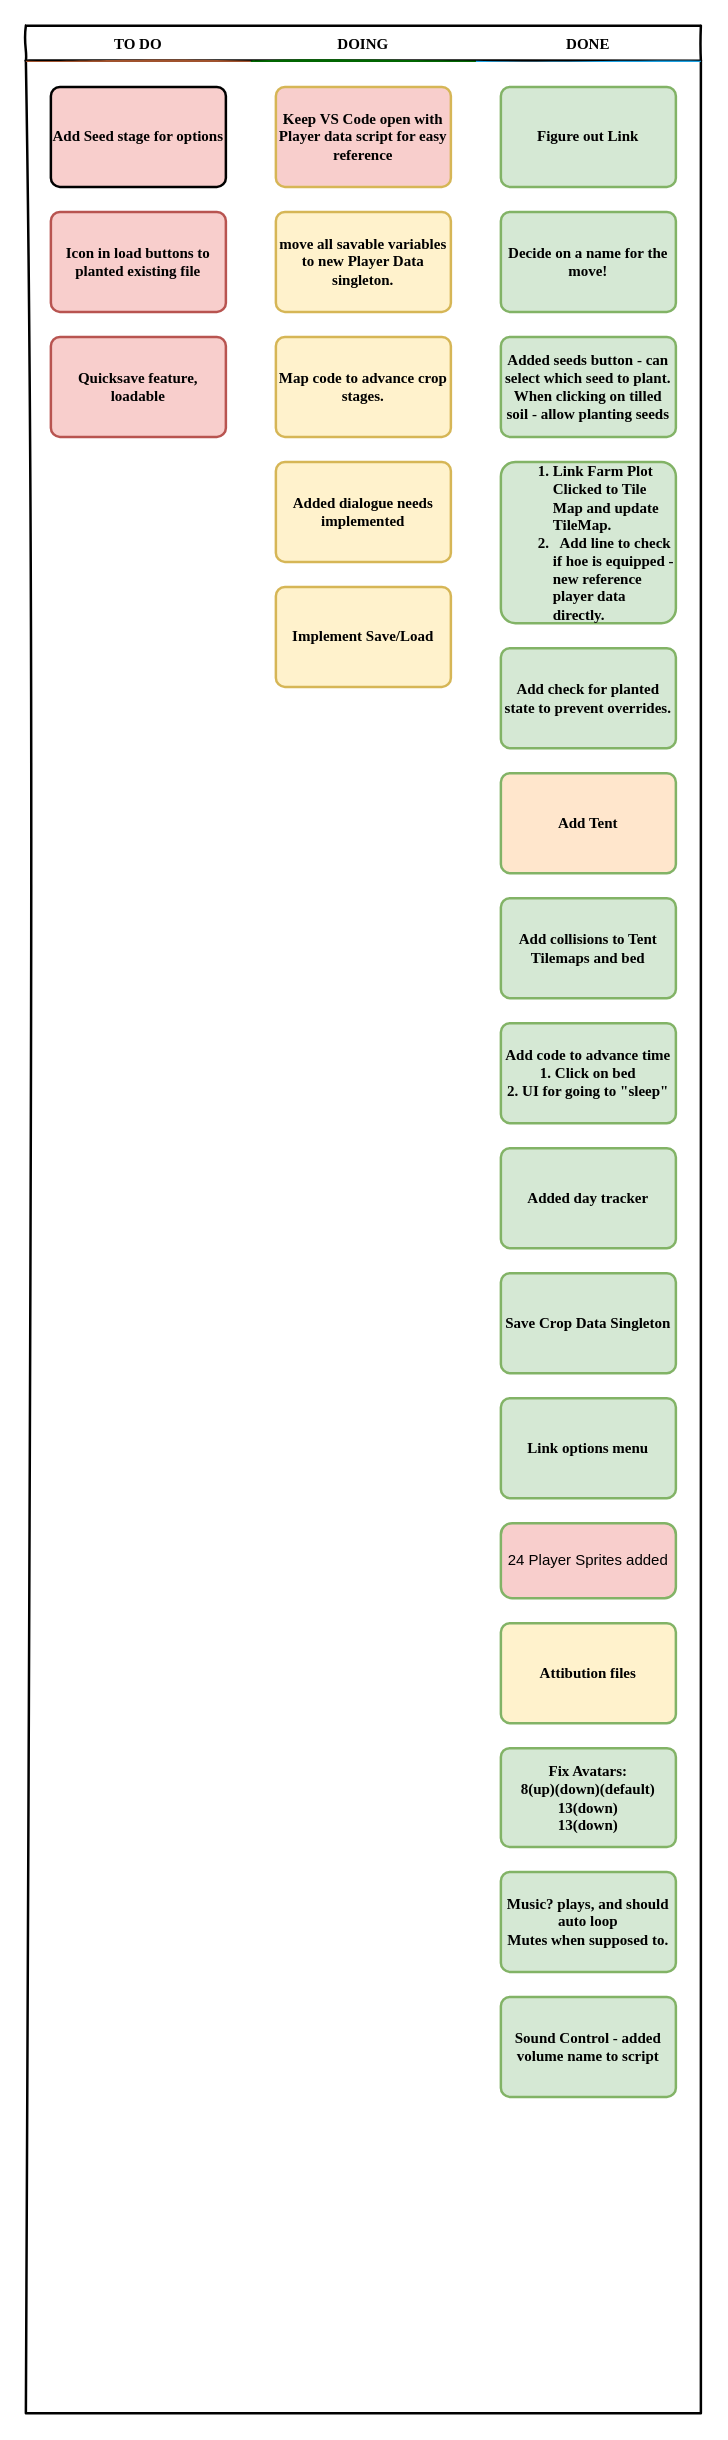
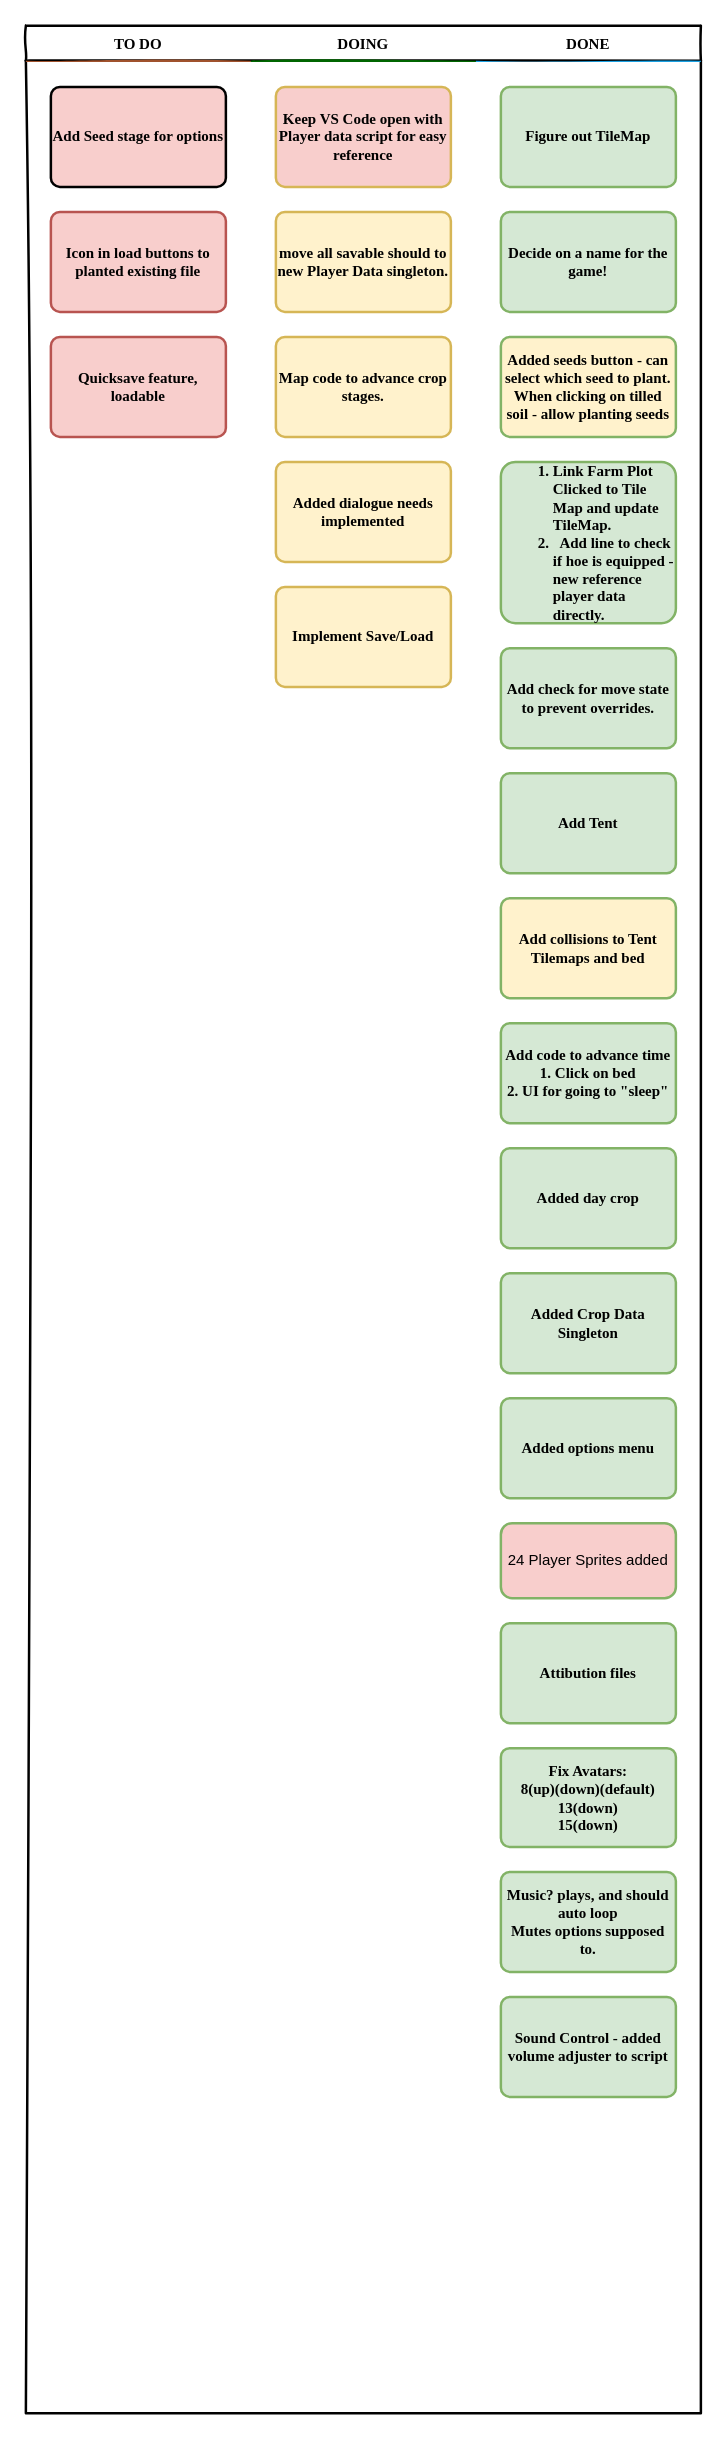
- <mxCell id="14" value="Figure out Link" style="whiteSpace=wrap;html=1;strokeWidth=2;fillColor=#d5e8d4;fontStyle=1;spacingTop=0;rounded=1;arcSize=9;points=[];fontFamily=Permanent Marker;hachureGap=8;fillWeight=1;strokeColor=#82b366;" parent="13" vertex="1"><mxGeometry x="20" y="21" width="140" height="80" as="geometry" /></mxCell>
+ <mxCell id="14" value="Figure out TileMap" style="whiteSpace=wrap;html=1;strokeWidth=2;fillColor=#d5e8d4;fontStyle=1;spacingTop=0;rounded=1;arcSize=9;points=[];fontFamily=Permanent Marker;hachureGap=8;fillWeight=1;strokeColor=#82b366;" parent="13" vertex="1"><mxGeometry x="20" y="21" width="140" height="80" as="geometry" /></mxCell>
- <mxCell id="9" value="move all savable variables to new Player Data singleton." style="whiteSpace=wrap;html=1;strokeWidth=2;fillColor=#fff2cc;fontStyle=1;spacingTop=0;rounded=1;arcSize=9;points=[];fontFamily=Permanent Marker;hachureGap=8;fillWeight=1;strokeColor=#d6b656;" parent="7" vertex="1"><mxGeometry x="20" y="121" width="140" height="80" as="geometry" /></mxCell>
+ <mxCell id="9" value="move all savable should to new Player Data singleton." style="whiteSpace=wrap;html=1;strokeWidth=2;fillColor=#fff2cc;fontStyle=1;spacingTop=0;rounded=1;arcSize=9;points=[];fontFamily=Permanent Marker;hachureGap=8;fillWeight=1;strokeColor=#d6b656;" parent="7" vertex="1"><mxGeometry x="20" y="121" width="140" height="80" as="geometry" /></mxCell>
- <mxCell id="15" value="Decide on a name for the move!" style="whiteSpace=wrap;html=1;strokeWidth=2;fillColor=#d5e8d4;fontStyle=1;spacingTop=0;rounded=1;arcSize=9;points=[];fontFamily=Permanent Marker;hachureGap=8;fillWeight=1;strokeColor=#82b366;" parent="13" vertex="1"><mxGeometry x="20" y="121" width="140" height="80" as="geometry" /></mxCell>
+ <mxCell id="15" value="Decide on a name for the game!" style="whiteSpace=wrap;html=1;strokeWidth=2;fillColor=#d5e8d4;fontStyle=1;spacingTop=0;rounded=1;arcSize=9;points=[];fontFamily=Permanent Marker;hachureGap=8;fillWeight=1;strokeColor=#82b366;" parent="13" vertex="1"><mxGeometry x="20" y="121" width="140" height="80" as="geometry" /></mxCell>
- <mxCell id="16" value="Added seeds button - can select which seed to plant.&lt;br&gt;When clicking on tilled soil - allow planting seeds" style="whiteSpace=wrap;html=1;strokeWidth=2;fillColor=#d5e8d4;fontStyle=1;spacingTop=0;rounded=1;arcSize=9;points=[];fontFamily=Permanent Marker;hachureGap=8;fillWeight=1;strokeColor=#82b366;" parent="13" vertex="1"><mxGeometry x="20" y="221" width="140" height="80" as="geometry" /></mxCell>
+ <mxCell id="16" value="Added seeds button - can select which seed to plant.&lt;br&gt;When clicking on tilled soil - allow planting seeds" style="whiteSpace=wrap;html=1;strokeWidth=2;fillColor=#fff2cc;fontStyle=1;spacingTop=0;rounded=1;arcSize=9;points=[];fontFamily=Permanent Marker;hachureGap=8;fillWeight=1;strokeColor=#82b366;" parent="13" vertex="1"><mxGeometry x="20" y="221" width="140" height="80" as="geometry" /></mxCell>
- <mxCell id="18" value="Add check for planted state to prevent overrides." style="whiteSpace=wrap;html=1;strokeWidth=2;fillColor=#d5e8d4;fontStyle=1;spacingTop=0;rounded=1;arcSize=9;points=[];fontFamily=Permanent Marker;hachureGap=8;fillWeight=1;strokeColor=#82b366;" parent="13" vertex="1"><mxGeometry x="20" y="470" width="140" height="80" as="geometry" /></mxCell>
+ <mxCell id="18" value="Add check for move state to prevent overrides." style="whiteSpace=wrap;html=1;strokeWidth=2;fillColor=#d5e8d4;fontStyle=1;spacingTop=0;rounded=1;arcSize=9;points=[];fontFamily=Permanent Marker;hachureGap=8;fillWeight=1;strokeColor=#82b366;" parent="13" vertex="1"><mxGeometry x="20" y="470" width="140" height="80" as="geometry" /></mxCell>
- <mxCell id="19" value="Add Tent" style="whiteSpace=wrap;html=1;strokeWidth=2;fillColor=#ffe6cc;fontStyle=1;spacingTop=0;rounded=1;arcSize=9;points=[];fontFamily=Permanent Marker;hachureGap=8;fillWeight=1;strokeColor=#82b366;" parent="13" vertex="1"><mxGeometry x="20" y="570" width="140" height="80" as="geometry" /></mxCell>
+ <mxCell id="19" value="Add Tent" style="whiteSpace=wrap;html=1;strokeWidth=2;fillColor=#d5e8d4;fontStyle=1;spacingTop=0;rounded=1;arcSize=9;points=[];fontFamily=Permanent Marker;hachureGap=8;fillWeight=1;strokeColor=#82b366;" parent="13" vertex="1"><mxGeometry x="20" y="570" width="140" height="80" as="geometry" /></mxCell>
- <mxCell id="20" value="Add collisions to Tent Tilemaps and bed" style="whiteSpace=wrap;html=1;strokeWidth=2;fillColor=#d5e8d4;fontStyle=1;spacingTop=0;rounded=1;arcSize=9;points=[];fontFamily=Permanent Marker;hachureGap=8;fillWeight=1;strokeColor=#82b366;" parent="13" vertex="1"><mxGeometry x="20" y="670" width="140" height="80" as="geometry" /></mxCell>
+ <mxCell id="20" value="Add collisions to Tent Tilemaps and bed" style="whiteSpace=wrap;html=1;strokeWidth=2;fillColor=#fff2cc;fontStyle=1;spacingTop=0;rounded=1;arcSize=9;points=[];fontFamily=Permanent Marker;hachureGap=8;fillWeight=1;strokeColor=#82b366;" parent="13" vertex="1"><mxGeometry x="20" y="670" width="140" height="80" as="geometry" /></mxCell>
- <mxCell id="22" value="Added day tracker" style="whiteSpace=wrap;html=1;strokeWidth=2;fillColor=#d5e8d4;fontStyle=1;spacingTop=0;rounded=1;arcSize=9;points=[];fontFamily=Permanent Marker;hachureGap=8;fillWeight=1;strokeColor=#82b366;" parent="13" vertex="1"><mxGeometry x="20" y="870" width="140" height="80" as="geometry" /></mxCell>
+ <mxCell id="22" value="Added day crop" style="whiteSpace=wrap;html=1;strokeWidth=2;fillColor=#d5e8d4;fontStyle=1;spacingTop=0;rounded=1;arcSize=9;points=[];fontFamily=Permanent Marker;hachureGap=8;fillWeight=1;strokeColor=#82b366;" parent="13" vertex="1"><mxGeometry x="20" y="870" width="140" height="80" as="geometry" /></mxCell>
- <mxCell id="23" value="Save Crop Data Singleton" style="whiteSpace=wrap;html=1;strokeWidth=2;fillColor=#d5e8d4;fontStyle=1;spacingTop=0;rounded=1;arcSize=9;points=[];fontFamily=Permanent Marker;hachureGap=8;fillWeight=1;strokeColor=#82b366;" parent="13" vertex="1"><mxGeometry x="20" y="970" width="140" height="80" as="geometry" /></mxCell>
+ <mxCell id="23" value="Added Crop Data Singleton" style="whiteSpace=wrap;html=1;strokeWidth=2;fillColor=#d5e8d4;fontStyle=1;spacingTop=0;rounded=1;arcSize=9;points=[];fontFamily=Permanent Marker;hachureGap=8;fillWeight=1;strokeColor=#82b366;" parent="13" vertex="1"><mxGeometry x="20" y="970" width="140" height="80" as="geometry" /></mxCell>
- <mxCell id="24" value="Link options menu" style="whiteSpace=wrap;html=1;strokeWidth=2;fillColor=#d5e8d4;fontStyle=1;spacingTop=0;rounded=1;arcSize=9;points=[];fontFamily=Permanent Marker;hachureGap=8;fillWeight=1;strokeColor=#82b366;" parent="13" vertex="1"><mxGeometry x="20" y="1070" width="140" height="80" as="geometry" /></mxCell>
+ <mxCell id="24" value="Added options menu" style="whiteSpace=wrap;html=1;strokeWidth=2;fillColor=#d5e8d4;fontStyle=1;spacingTop=0;rounded=1;arcSize=9;points=[];fontFamily=Permanent Marker;hachureGap=8;fillWeight=1;strokeColor=#82b366;" parent="13" vertex="1"><mxGeometry x="20" y="1070" width="140" height="80" as="geometry" /></mxCell>
- <mxCell id="26" value="Attibution files" style="whiteSpace=wrap;html=1;strokeWidth=2;fillColor=#fff2cc;fontStyle=1;spacingTop=0;rounded=1;arcSize=9;points=[];fontFamily=Permanent Marker;hachureGap=8;fillWeight=1;strokeColor=#82b366;" parent="13" vertex="1"><mxGeometry x="20" y="1250" width="140" height="80" as="geometry" /></mxCell>
+ <mxCell id="26" value="Attibution files" style="whiteSpace=wrap;html=1;strokeWidth=2;fillColor=#d5e8d4;fontStyle=1;spacingTop=0;rounded=1;arcSize=9;points=[];fontFamily=Permanent Marker;hachureGap=8;fillWeight=1;strokeColor=#82b366;" parent="13" vertex="1"><mxGeometry x="20" y="1250" width="140" height="80" as="geometry" /></mxCell>
- <mxCell id="27" value="Fix Avatars:&lt;br&gt;8(up)(down)(default)&lt;br&gt;13(down)&lt;br&gt;13(down)" style="whiteSpace=wrap;html=1;strokeWidth=2;fillColor=#d5e8d4;fontStyle=1;spacingTop=0;rounded=1;arcSize=9;points=[];fontFamily=Permanent Marker;hachureGap=8;fillWeight=1;strokeColor=#82b366;" parent="13" vertex="1"><mxGeometry x="20" y="1350" width="140" height="79" as="geometry" /></mxCell>
+ <mxCell id="27" value="Fix Avatars:&lt;br&gt;8(up)(down)(default)&lt;br&gt;13(down)&lt;br&gt;15(down)" style="whiteSpace=wrap;html=1;strokeWidth=2;fillColor=#d5e8d4;fontStyle=1;spacingTop=0;rounded=1;arcSize=9;points=[];fontFamily=Permanent Marker;hachureGap=8;fillWeight=1;strokeColor=#82b366;" parent="13" vertex="1"><mxGeometry x="20" y="1350" width="140" height="79" as="geometry" /></mxCell>
- <mxCell id="28" value="Music? plays, and should auto loop&lt;br&gt;Mutes when supposed to." style="whiteSpace=wrap;html=1;strokeWidth=2;fillColor=#d5e8d4;fontStyle=1;spacingTop=0;rounded=1;arcSize=9;points=[];fontFamily=Permanent Marker;hachureGap=8;fillWeight=1;strokeColor=#82b366;" parent="13" vertex="1"><mxGeometry x="20" y="1449" width="140" height="80" as="geometry" /></mxCell>
+ <mxCell id="28" value="Music? plays, and should auto loop&lt;br&gt;Mutes options supposed to." style="whiteSpace=wrap;html=1;strokeWidth=2;fillColor=#d5e8d4;fontStyle=1;spacingTop=0;rounded=1;arcSize=9;points=[];fontFamily=Permanent Marker;hachureGap=8;fillWeight=1;strokeColor=#82b366;" parent="13" vertex="1"><mxGeometry x="20" y="1449" width="140" height="80" as="geometry" /></mxCell>
- <mxCell id="29" value="Sound Control - added volume name to script" style="whiteSpace=wrap;html=1;strokeWidth=2;fillColor=#d5e8d4;fontStyle=1;spacingTop=0;rounded=1;arcSize=9;points=[];fontFamily=Permanent Marker;hachureGap=8;fillWeight=1;strokeColor=#82b366;" parent="13" vertex="1"><mxGeometry x="20" y="1549" width="140" height="80" as="geometry" /></mxCell>
+ <mxCell id="29" value="Sound Control - added volume adjuster to script" style="whiteSpace=wrap;html=1;strokeWidth=2;fillColor=#d5e8d4;fontStyle=1;spacingTop=0;rounded=1;arcSize=9;points=[];fontFamily=Permanent Marker;hachureGap=8;fillWeight=1;strokeColor=#82b366;" parent="13" vertex="1"><mxGeometry x="20" y="1549" width="140" height="80" as="geometry" /></mxCell>
